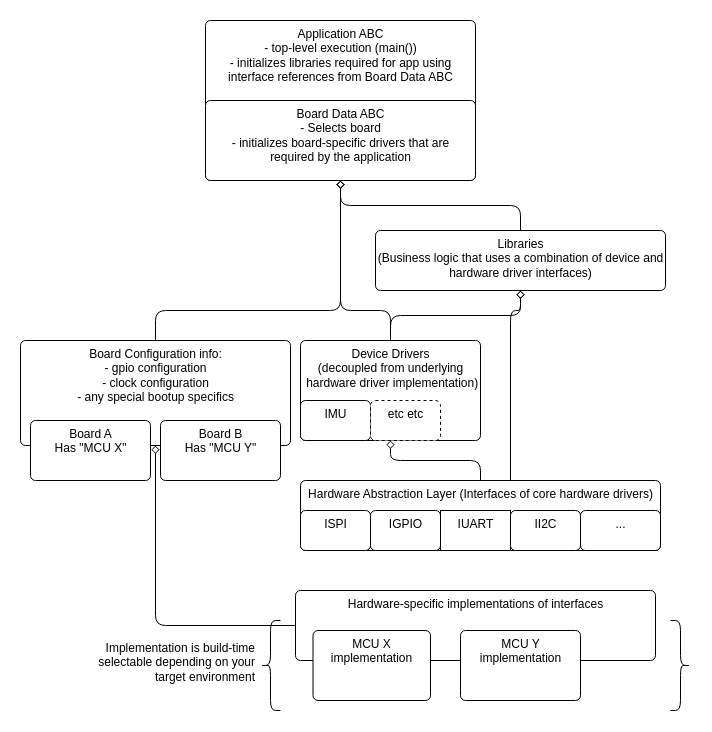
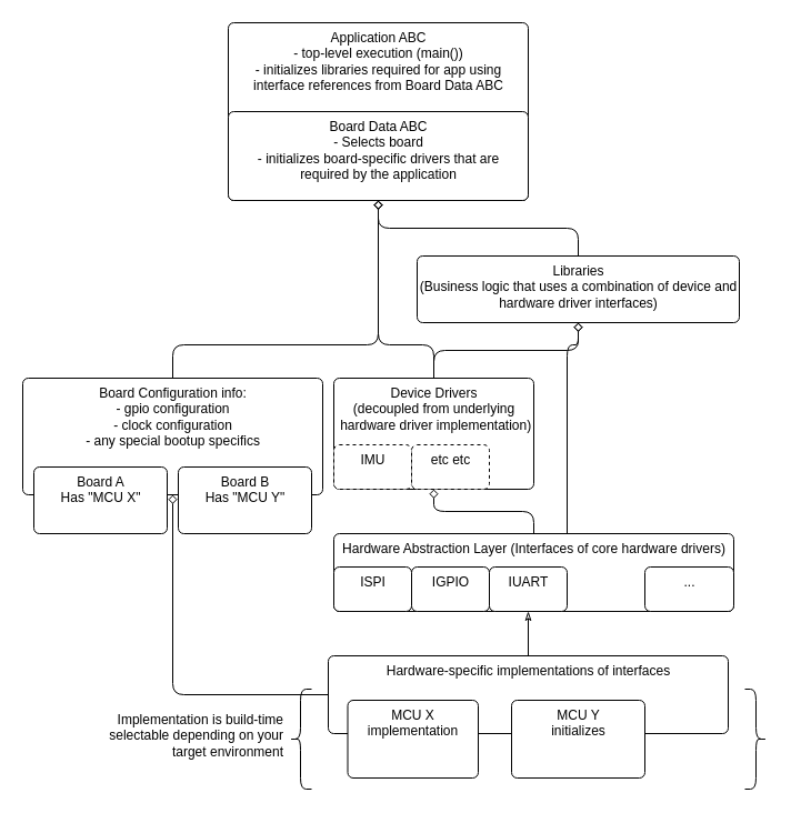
- <mxCell id="14" value="IMU" style="html=1;align=center;verticalAlign=top;rounded=1;absoluteArcSize=1;arcSize=10;dashed=0;" parent="1" vertex="1"><mxGeometry x="300" y="400" width="70" height="40" as="geometry" /></mxCell>
+ <mxCell id="14" value="IMU" style="html=1;align=center;verticalAlign=top;rounded=1;absoluteArcSize=1;arcSize=10;dashed=1;" parent="1" vertex="1"><mxGeometry x="300" y="400" width="70" height="40" as="geometry" /></mxCell>
- <mxCell id="8" value="IUART" style="html=1;align=center;verticalAlign=top;absoluteArcSize=1;arcSize=10;dashed=0;rounded=0;" parent="1" vertex="1"><mxGeometry x="440" y="510" width="70" height="40" as="geometry" /></mxCell>
+ <mxCell id="8" value="IUART" style="html=1;align=center;verticalAlign=top;rounded=1;absoluteArcSize=1;arcSize=10;dashed=0;" parent="1" vertex="1"><mxGeometry x="440" y="510" width="70" height="40" as="geometry" /></mxCell>
- <mxCell id="9" value="II2C" style="html=1;align=center;verticalAlign=top;rounded=1;absoluteArcSize=1;arcSize=10;dashed=0;" parent="1" vertex="1"><mxGeometry x="510" y="510" width="70" height="40" as="geometry" /></mxCell>
+ <mxCell id="18" style="edgeStyle=orthogonalEdgeStyle;html=1;entryX=0.5;entryY=1;entryDx=0;entryDy=0;endArrow=classicThin;endFill=0;" parent="1" source="20" target="8" edge="1"><mxGeometry relative="1" as="geometry" /></mxCell>
- <mxCell id="22" value="MCU Y&lt;br&gt;implementation" style="html=1;align=center;verticalAlign=top;rounded=1;absoluteArcSize=1;arcSize=10;dashed=0;" parent="1" vertex="1"><mxGeometry x="460" y="630" width="120" height="70" as="geometry" /></mxCell>
+ <mxCell id="22" value="MCU Y&lt;br&gt;initializes" style="html=1;align=center;verticalAlign=top;rounded=1;absoluteArcSize=1;arcSize=10;dashed=0;" parent="1" vertex="1"><mxGeometry x="460" y="630" width="120" height="70" as="geometry" /></mxCell>
